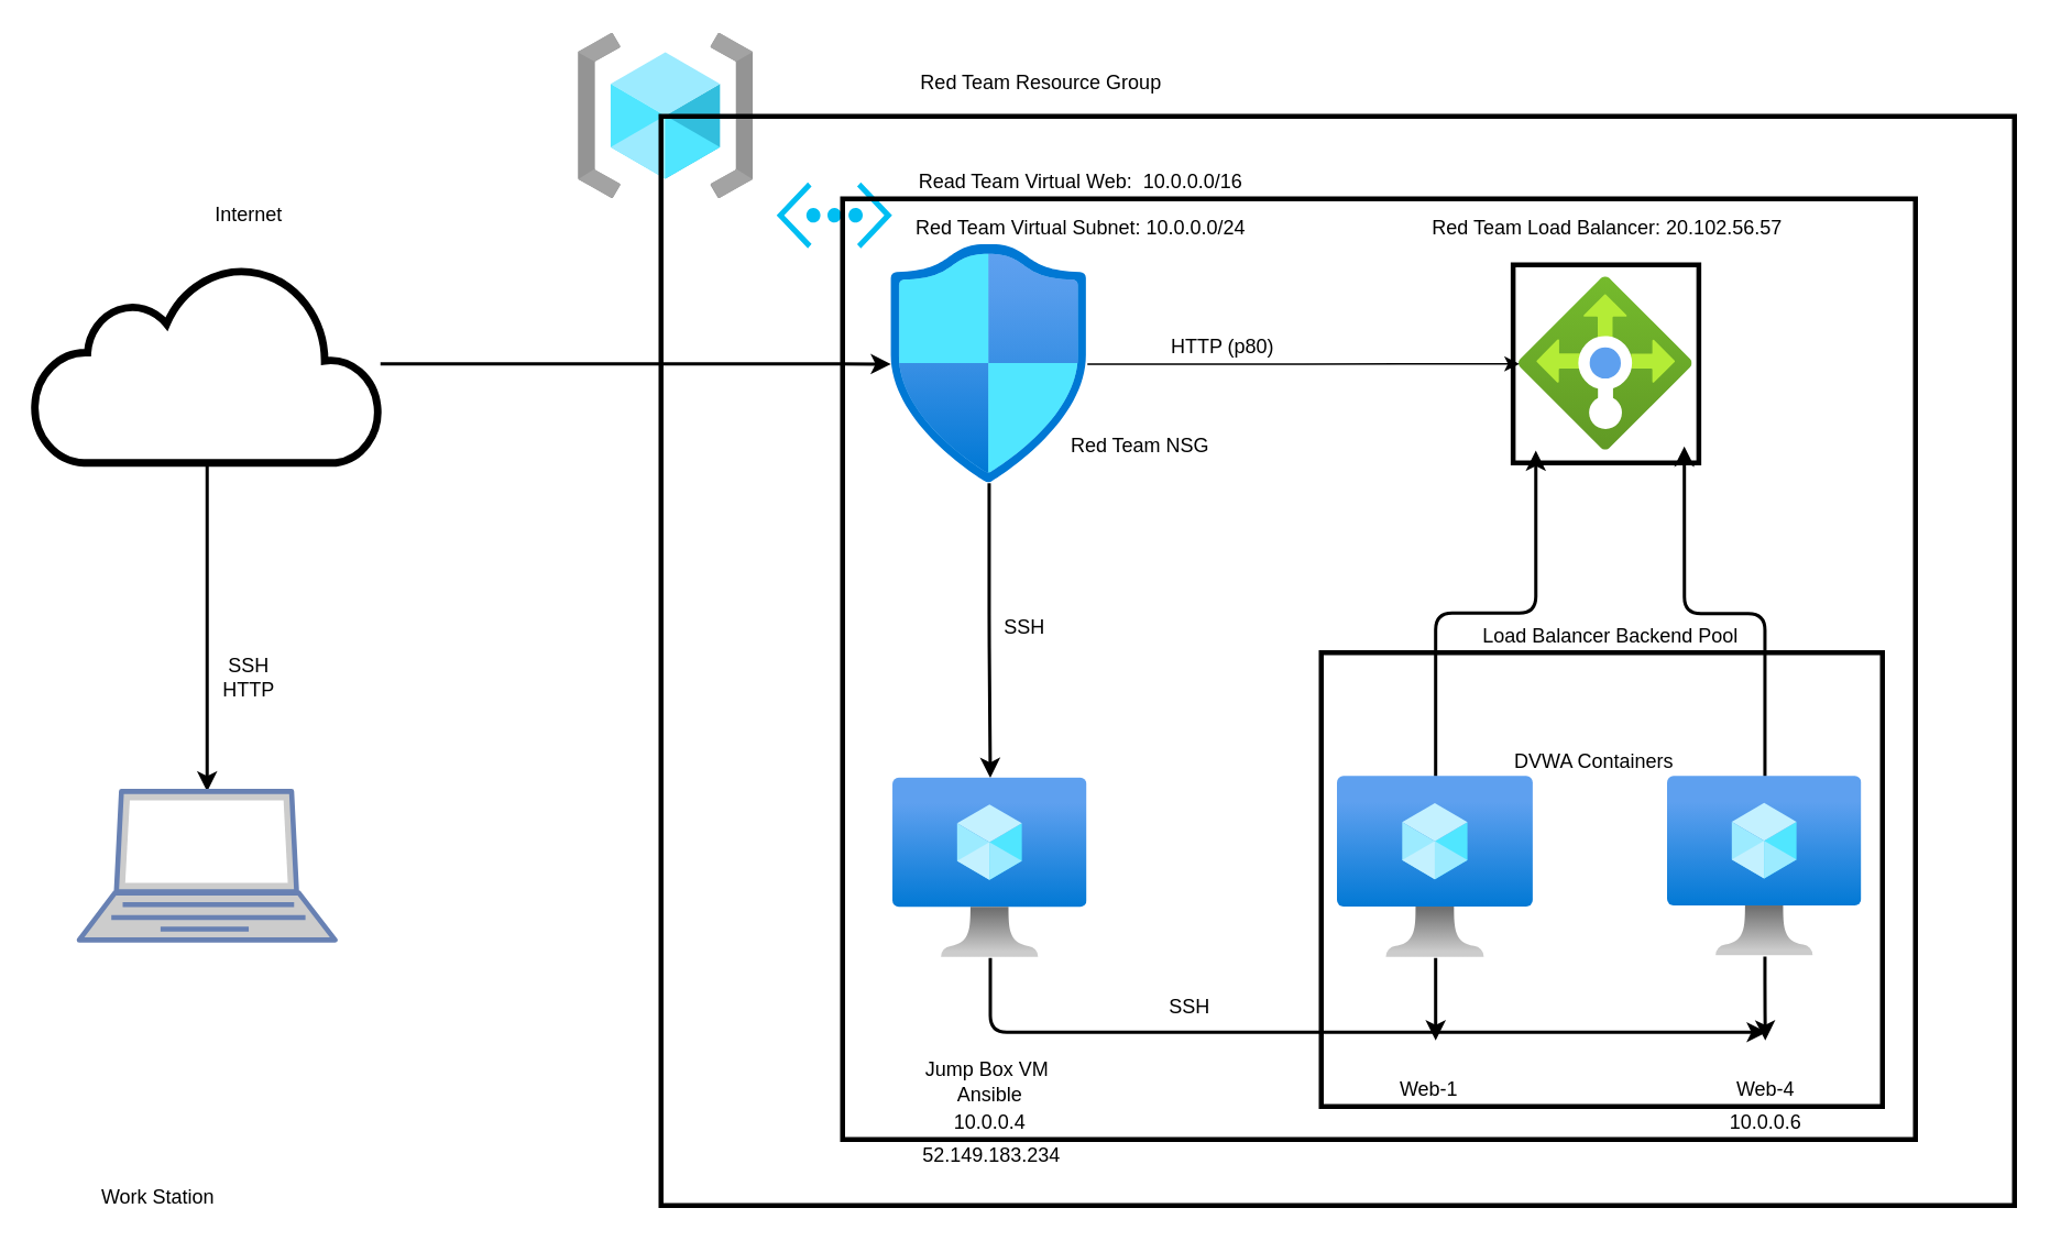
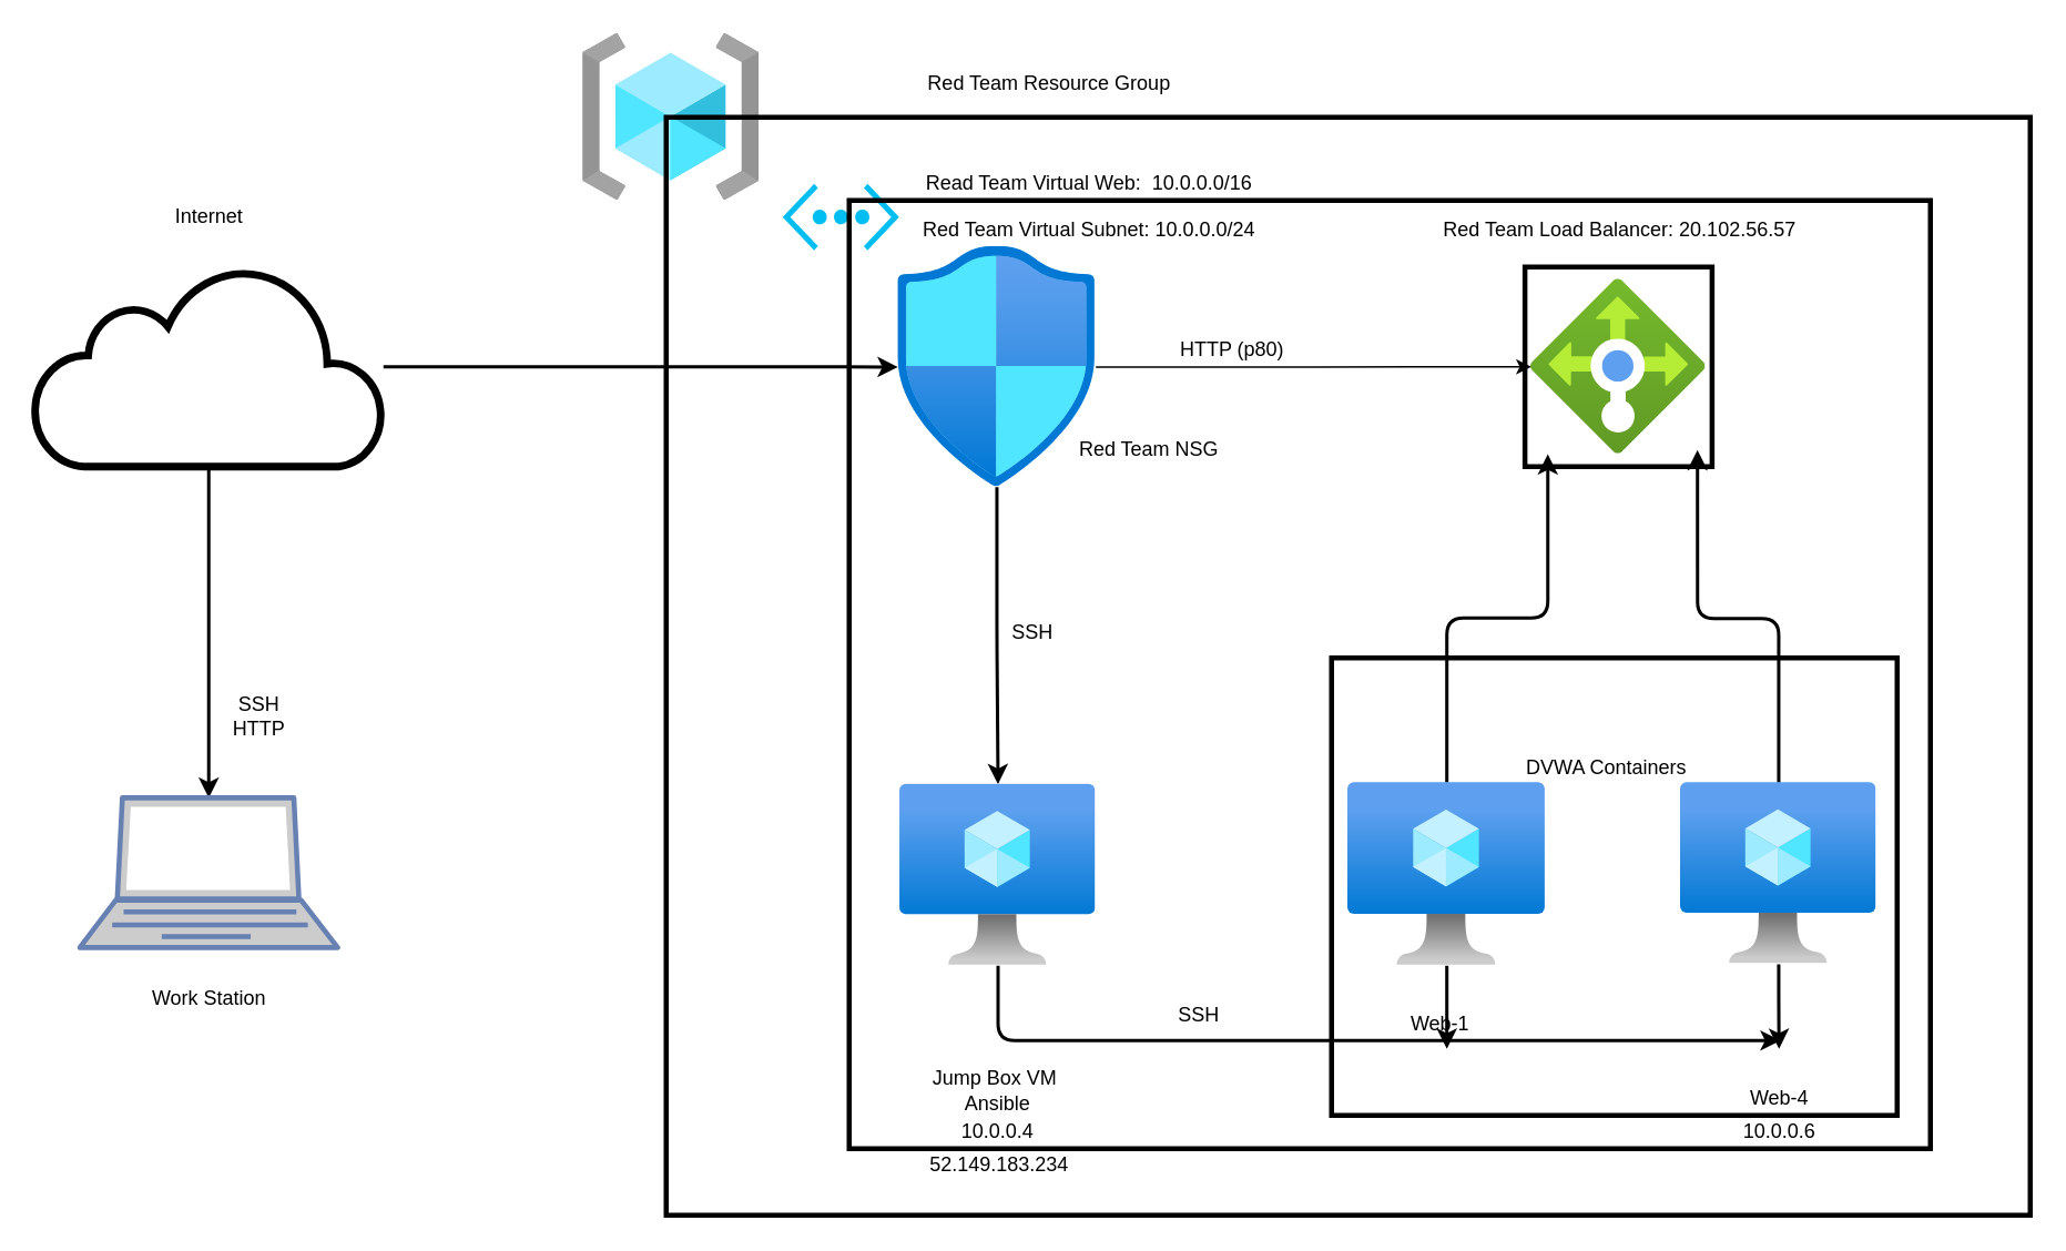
- <mxCell id="22" value="Internet" style="text;html=1;align=center;verticalAlign=middle;resizable=0;points=[];autosize=1;strokeColor=none;fillColor=none;" vertex="1" parent="1"><mxGeometry x="120" y="120" width="60" height="20" as="geometry" /></mxCell>
+ <mxCell id="22" value="Internet" style="text;html=1;align=center;verticalAlign=middle;resizable=0;points=[];autosize=1;strokeColor=none;fillColor=none;" vertex="1" parent="1"><mxGeometry x="95" y="120" width="60" height="20" as="geometry" /></mxCell>
- <mxCell id="31" value="Load Balancer Backend Pool" style="text;html=1;align=center;verticalAlign=middle;resizable=0;points=[];autosize=1;strokeColor=none;fillColor=none;" vertex="1" parent="1"><mxGeometry x="890" y="375" width="170" height="20" as="geometry" /></mxCell>
- <mxCell id="21" value="SSH&lt;br&gt;HTTP&lt;br&gt;" style="text;html=1;align=center;verticalAlign=middle;resizable=0;points=[];autosize=1;strokeColor=none;fillColor=none;" vertex="1" parent="1"><mxGeometry x="125" y="395" width="50" height="30" as="geometry" /></mxCell>
+ <mxCell id="21" value="SSH&lt;br&gt;HTTP&lt;br&gt;" style="text;html=1;align=center;verticalAlign=middle;resizable=0;points=[];autosize=1;strokeColor=none;fillColor=none;" vertex="1" parent="1"><mxGeometry x="130" y="415" width="50" height="30" as="geometry" /></mxCell>
- <mxCell id="29" value="Web-1" style="text;html=1;align=center;verticalAlign=middle;resizable=0;points=[];autosize=1;strokeColor=none;fillColor=none;" vertex="1" parent="1"><mxGeometry x="840" y="650" width="50" height="20" as="geometry" /></mxCell>
+ <mxCell id="29" value="Web-1" style="text;html=1;align=center;verticalAlign=middle;resizable=0;points=[];autosize=1;strokeColor=none;fillColor=none;" vertex="1" parent="1"><mxGeometry x="840" y="605" width="50" height="20" as="geometry" /></mxCell>
- <mxCell id="35" value="Work Station" style="text;html=1;align=center;verticalAlign=middle;resizable=0;points=[];autosize=1;strokeColor=none;fillColor=none;" vertex="1" parent="1"><mxGeometry x="55" y="715" width="80" height="20" as="geometry" /></mxCell>
+ <mxCell id="35" value="Work Station" style="text;html=1;align=center;verticalAlign=middle;resizable=0;points=[];autosize=1;strokeColor=none;fillColor=none;" vertex="1" parent="1"><mxGeometry x="85" y="590" width="80" height="20" as="geometry" /></mxCell>
